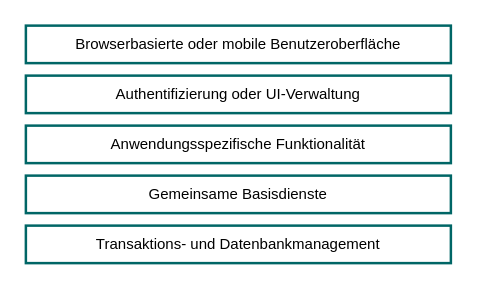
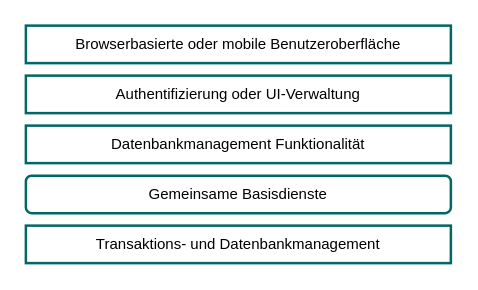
- <mxCell id="5" value="Anwendungsspezifische Funktionalität" style="rounded=0;whiteSpace=wrap;html=1;strokeColor=#006666;strokeWidth=2;glass=0;" vertex="1" parent="1"><mxGeometry x="20" y="100" width="340" height="30" as="geometry" /></mxCell>
+ <mxCell id="5" value="Datenbankmanagement Funktionalität" style="rounded=0;whiteSpace=wrap;html=1;strokeColor=#006666;strokeWidth=2;glass=0;" vertex="1" parent="1"><mxGeometry x="20" y="100" width="340" height="30" as="geometry" /></mxCell>
- <mxCell id="4" value="Gemeinsame Basisdienste" style="rounded=0;whiteSpace=wrap;html=1;strokeColor=#006666;strokeWidth=2;glass=0;" vertex="1" parent="1"><mxGeometry x="20" y="140" width="340" height="30" as="geometry" /></mxCell>
+ <mxCell id="4" value="Gemeinsame Basisdienste" style="whiteSpace=wrap;html=1;strokeColor=#006666;strokeWidth=2;glass=0;rounded=1;" vertex="1" parent="1"><mxGeometry x="20" y="140" width="340" height="30" as="geometry" /></mxCell>
